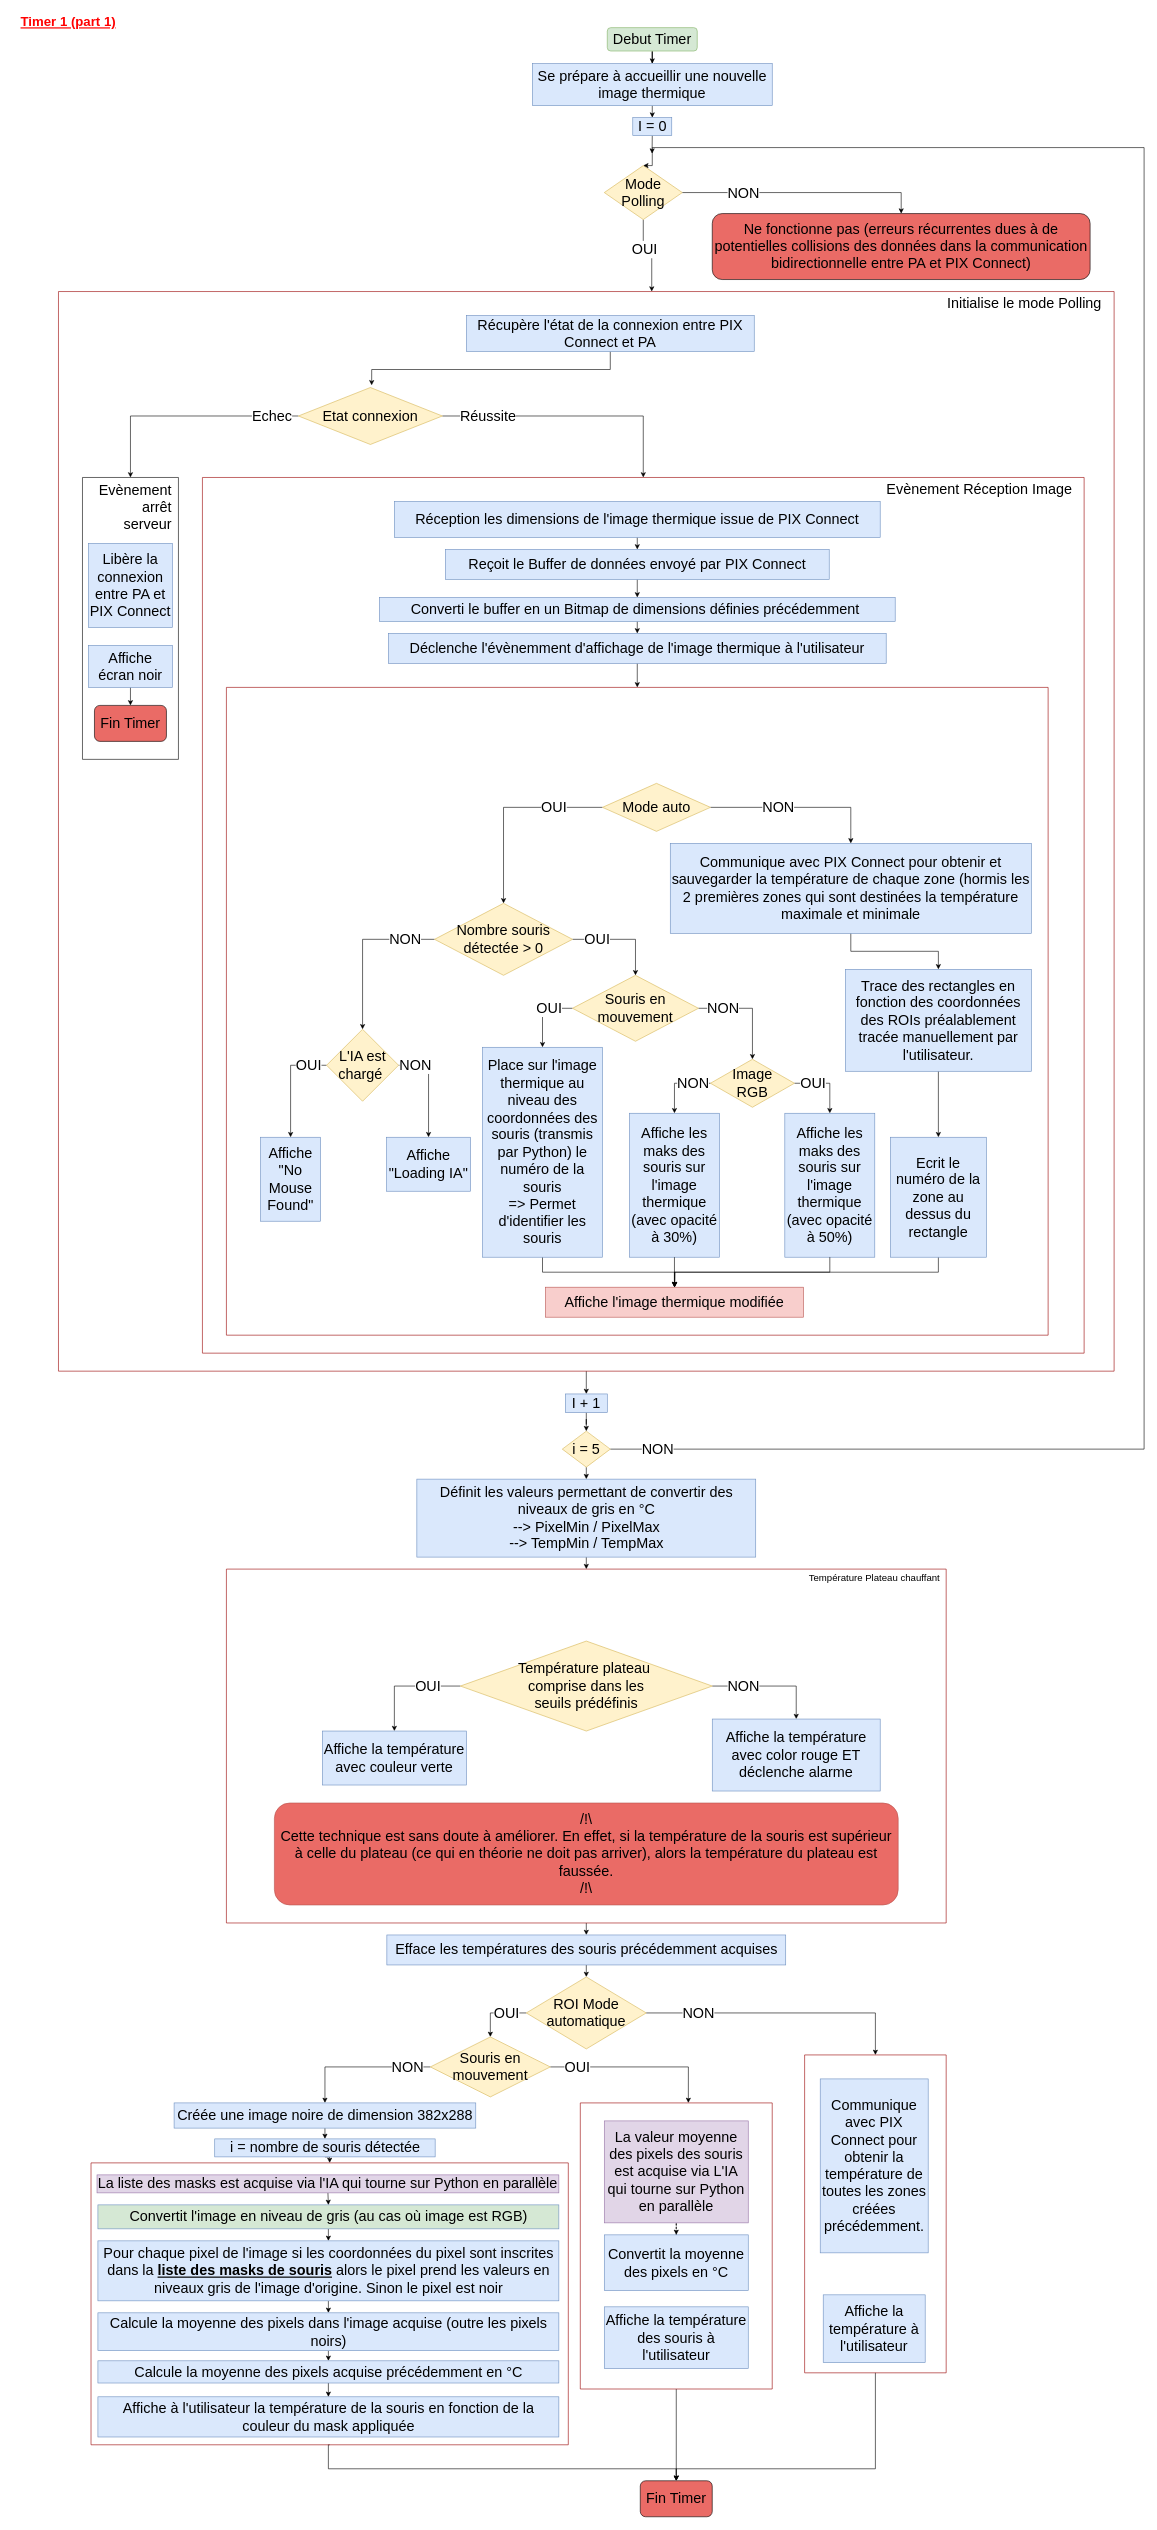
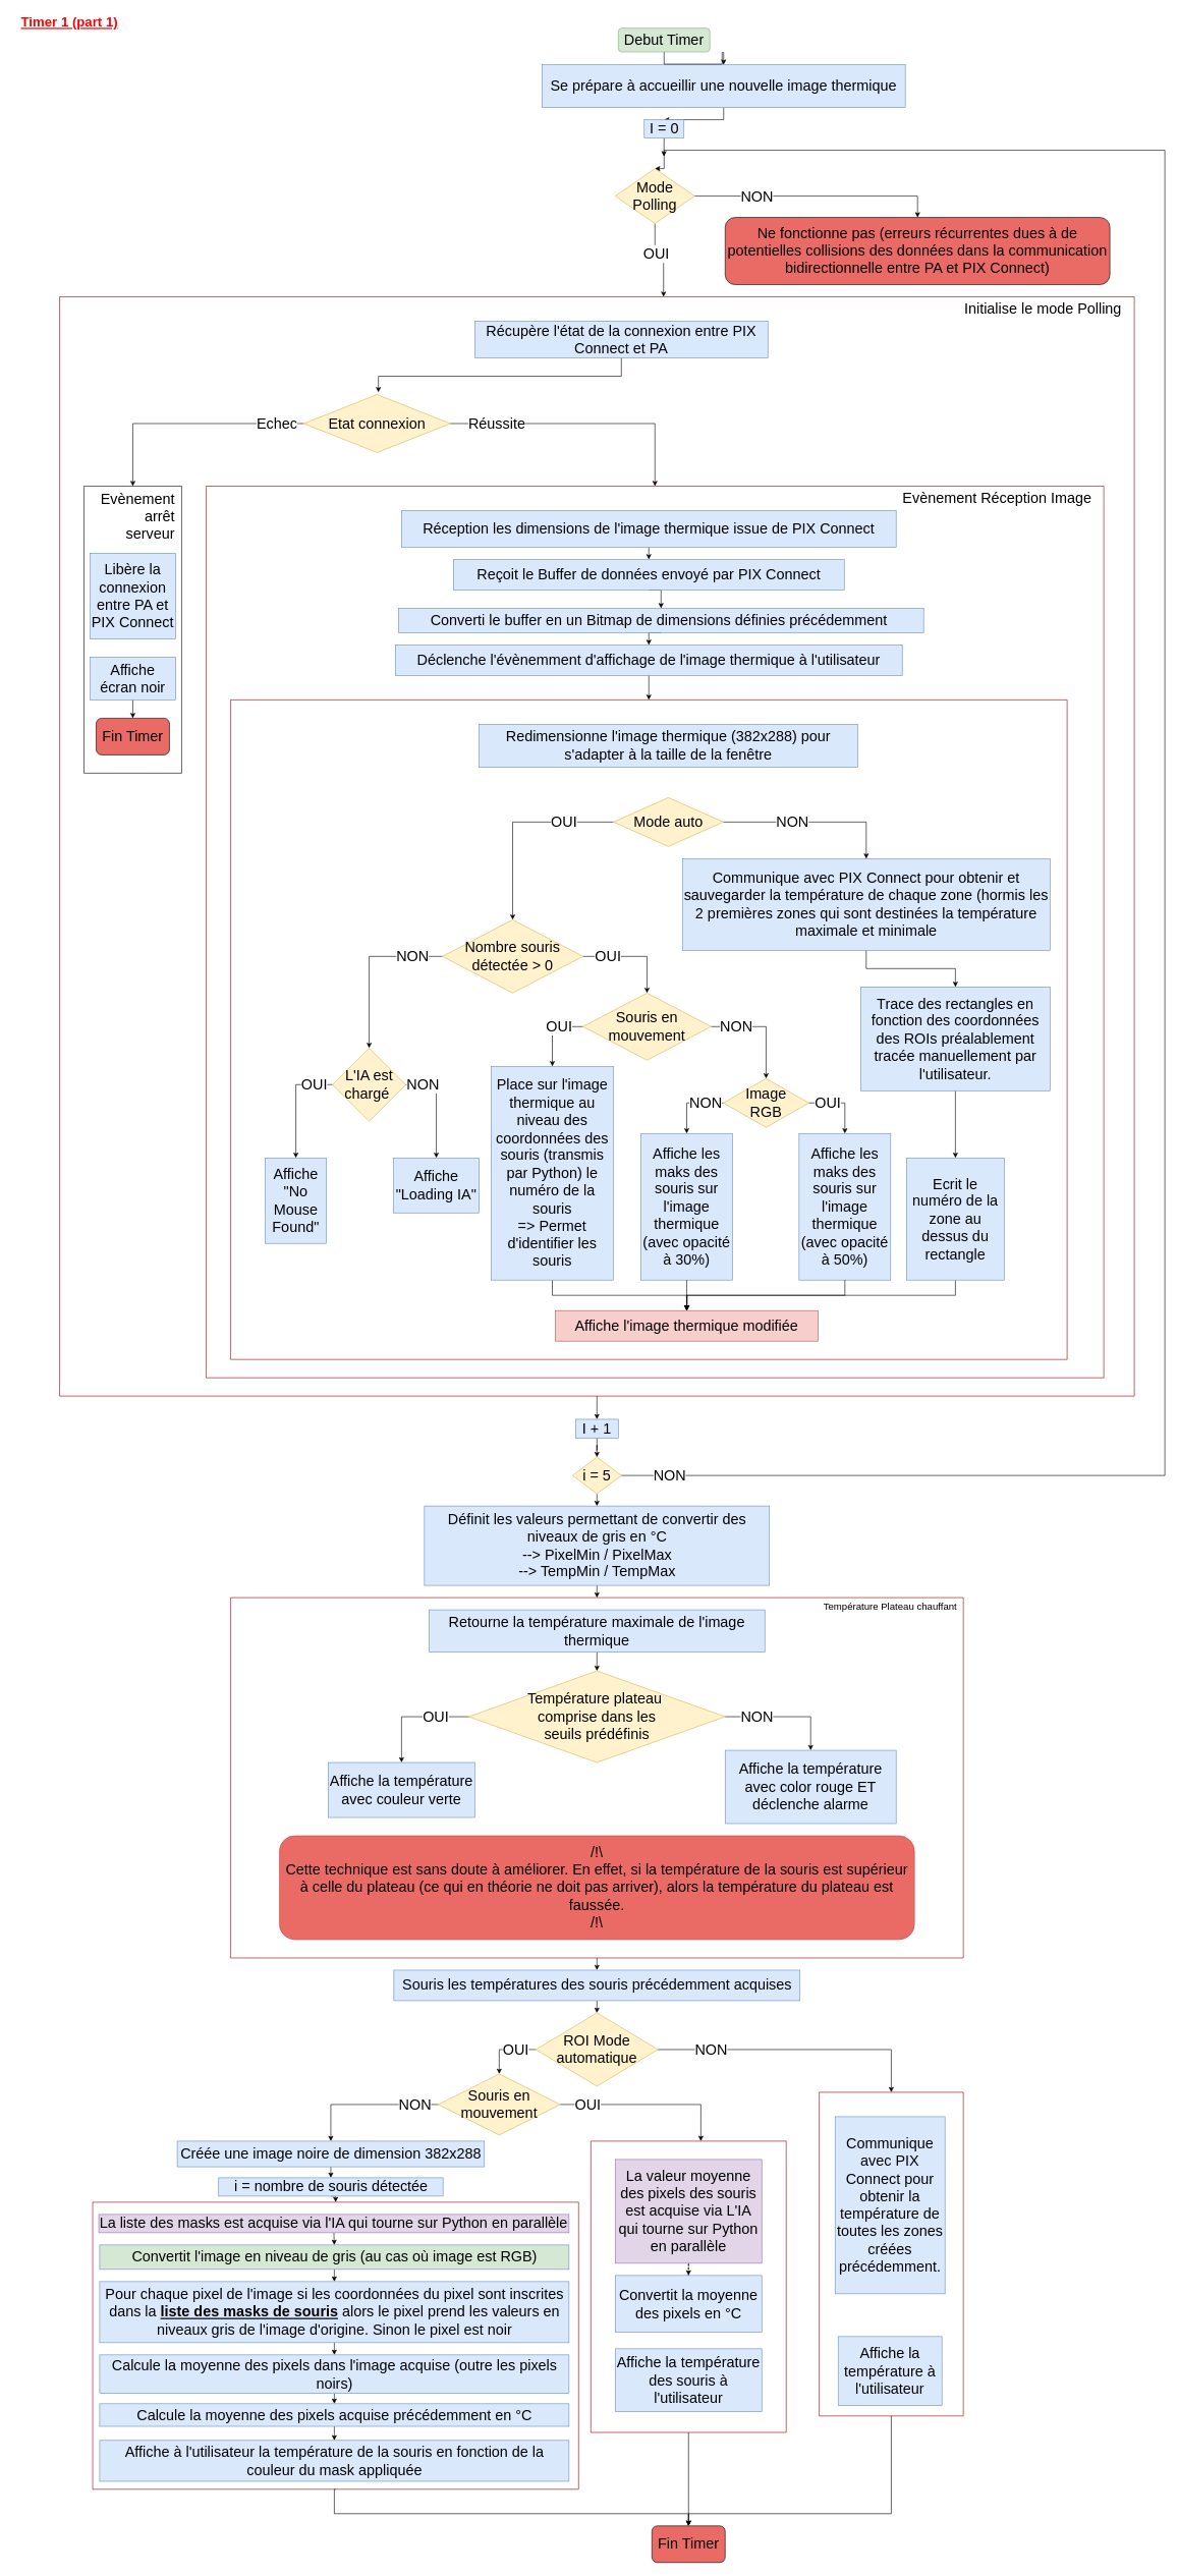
- <mxCell id="3" value="&lt;font style=&quot;font-size: 24px;&quot;&gt;Se prépare à accueillir une nouvelle image thermique&lt;/font&gt;" style="rounded=0;whiteSpace=wrap;html=1;fillColor=#dae8fc;strokeColor=#6c8ebf;fontSize=16;" parent="1" vertex="1"><mxGeometry x="887" y="105" width="400" height="70" as="geometry" /></mxCell>
+ <mxCell id="3" value="&lt;font style=&quot;font-size: 24px;&quot;&gt;Se prépare à accueillir une nouvelle image thermique&lt;/font&gt;" style="rounded=0;whiteSpace=wrap;html=1;fillColor=#dae8fc;strokeColor=#6c8ebf;fontSize=16;" parent="1" vertex="1"><mxGeometry x="887" y="105" width="595" height="70" as="geometry" /></mxCell>
- <mxCell id="34" value="&lt;font style=&quot;font-size: 24px;&quot;&gt;Converti le buffer en un Bitmap de dimensions définies précédemment&amp;nbsp;&lt;/font&gt;" style="rounded=0;whiteSpace=wrap;html=1;fontSize=16;fillColor=#dae8fc;strokeColor=#6c8ebf;" parent="27" vertex="1"><mxGeometry x="295" y="200" width="860" height="40" as="geometry" /></mxCell>
+ <mxCell id="34" value="&lt;font style=&quot;font-size: 24px;&quot;&gt;Converti le buffer en un Bitmap de dimensions définies précédemment&amp;nbsp;&lt;/font&gt;" style="rounded=0;whiteSpace=wrap;html=1;fontSize=16;fillColor=#dae8fc;strokeColor=#6c8ebf;" parent="27" vertex="1"><mxGeometry x="315" y="200" width="860" height="40" as="geometry" /></mxCell>
+ <mxCell id="38" value="&lt;font style=&quot;font-size: 24px;&quot;&gt;Redimensionne l'image thermique (382x288) pour s'adapter à la taille de la fenêtre&lt;/font&gt;" style="rounded=0;whiteSpace=wrap;html=1;fontSize=16;fillColor=#dae8fc;strokeColor=#6c8ebf;" parent="37" vertex="1"><mxGeometry x="407" y="40" width="620" height="70" as="geometry" /></mxCell>
+ <mxCell id="85" value="&lt;font style=&quot;font-size: 24px;&quot;&gt;Retourne la température maximale de l'image thermique&lt;/font&gt;" style="rounded=0;whiteSpace=wrap;html=1;fillColor=#dae8fc;strokeColor=#6c8ebf;fontSize=16;" parent="82" vertex="1"><mxGeometry x="325" y="20" width="550" height="69" as="geometry" /></mxCell>
+ <mxCell id="84" style="edgeStyle=orthogonalEdgeStyle;rounded=0;orthogonalLoop=1;jettySize=auto;html=1;exitX=0.5;exitY=1;exitDx=0;exitDy=0;entryX=0.5;entryY=0;entryDx=0;entryDy=0;fontSize=16;" parent="82" source="85" target="91" edge="1"><mxGeometry relative="1" as="geometry" /></mxCell>
- <mxCell id="95" value="&lt;font style=&quot;font-size: 24px;&quot;&gt;Efface les températures des souris précédemment acquises&lt;/font&gt;" style="rounded=0;whiteSpace=wrap;html=1;fillColor=#dae8fc;strokeColor=#6c8ebf;fontSize=16;" parent="1" vertex="1"><mxGeometry x="644.5" y="3225" width="665" height="50" as="geometry" /></mxCell>
+ <mxCell id="95" value="&lt;font style=&quot;font-size: 24px;&quot;&gt;Souris les températures des souris précédemment acquises&lt;/font&gt;" style="rounded=0;whiteSpace=wrap;html=1;fillColor=#dae8fc;strokeColor=#6c8ebf;fontSize=16;" parent="1" vertex="1"><mxGeometry x="644.5" y="3225" width="665" height="50" as="geometry" /></mxCell>
